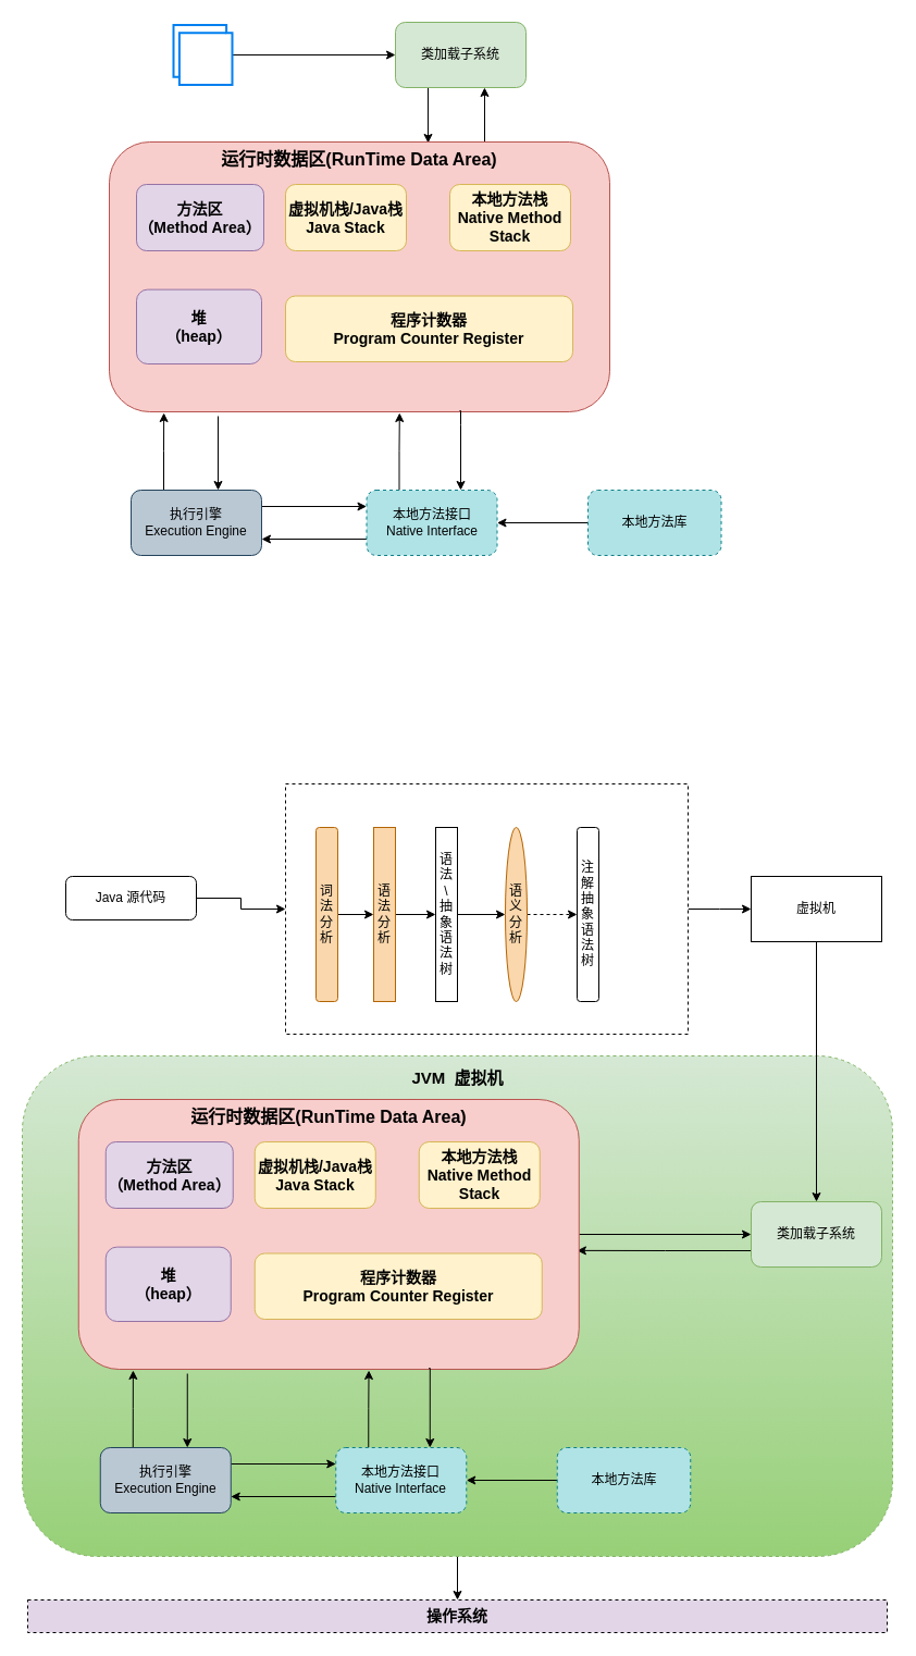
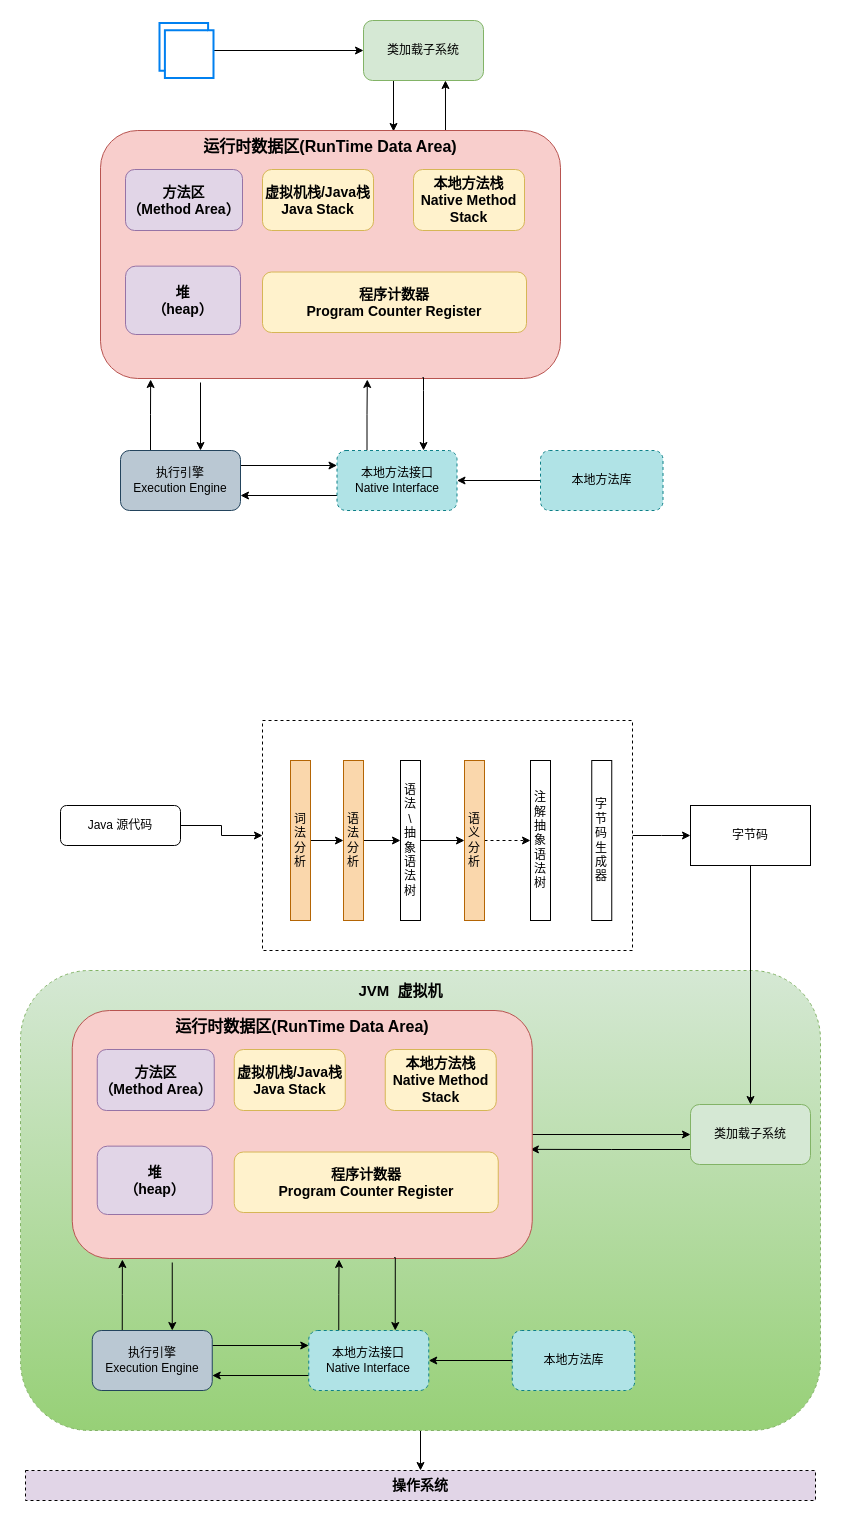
- <mxCell id="41" value="虚拟机" style="rounded=0;whiteSpace=wrap;html=1;" vertex="1" parent="1"><mxGeometry x="690" y="805" width="120" height="60" as="geometry" /></mxCell>
+ <mxCell id="41" value="字节码" style="rounded=0;whiteSpace=wrap;html=1;" vertex="1" parent="1"><mxGeometry x="690" y="805" width="120" height="60" as="geometry" /></mxCell>
- <mxCell id="31" value="词&lt;br&gt;法&lt;br&gt;分&lt;br&gt;析&lt;br&gt;" style="whiteSpace=wrap;html=1;fillColor=#fad7ac;strokeColor=#b46504;rounded=1;" vertex="1" parent="1"><mxGeometry x="290" y="760" width="20" height="160" as="geometry" /></mxCell>
+ <mxCell id="31" value="词&lt;br&gt;法&lt;br&gt;分&lt;br&gt;析&lt;br&gt;" style="rounded=0;whiteSpace=wrap;html=1;fillColor=#fad7ac;strokeColor=#b46504;" vertex="1" parent="1"><mxGeometry x="290" y="760" width="20" height="160" as="geometry" /></mxCell>
- <mxCell id="37" value="语义分析" style="ellipse;whiteSpace=wrap;html=1;fillColor=#fad7ac;strokeColor=#b46504;" vertex="1" parent="1"><mxGeometry x="464" y="760" width="20" height="160" as="geometry" /></mxCell>
+ <mxCell id="37" value="语义分析" style="rounded=0;whiteSpace=wrap;html=1;fillColor=#fad7ac;strokeColor=#b46504;" vertex="1" parent="1"><mxGeometry x="464" y="760" width="20" height="160" as="geometry" /></mxCell>
- <mxCell id="38" value="注解抽象语法树" style="whiteSpace=wrap;html=1;rounded=1;" vertex="1" parent="1"><mxGeometry x="530" y="760" width="20" height="160" as="geometry" /></mxCell>
+ <mxCell id="38" value="注解抽象语法树" style="rounded=0;whiteSpace=wrap;html=1;" vertex="1" parent="1"><mxGeometry x="530" y="760" width="20" height="160" as="geometry" /></mxCell>
+ <mxCell id="39" value="字节码生成器" style="rounded=0;whiteSpace=wrap;html=1;" vertex="1" parent="1"><mxGeometry x="591.25" y="760" width="20" height="160" as="geometry" /></mxCell>
- <mxCell id="62" value="&lt;b&gt;&lt;font style=&quot;font-size: 15px&quot;&gt;JVM&amp;nbsp; 虚拟机&lt;/font&gt;&lt;/b&gt;" style="text;html=1;strokeColor=none;fillColor=none;align=center;verticalAlign=middle;whiteSpace=wrap;rounded=0;dashed=1;" vertex="1" parent="1"><mxGeometry x="371.5" y="980" width="97" height="20" as="geometry" /></mxCell>
+ <mxCell id="62" value="&lt;b&gt;&lt;font style=&quot;font-size: 15px&quot;&gt;JVM&amp;nbsp; 虚拟机&lt;/font&gt;&lt;/b&gt;" style="text;html=1;strokeColor=none;fillColor=none;align=center;verticalAlign=middle;whiteSpace=wrap;rounded=0;dashed=1;" vertex="1" parent="1"><mxGeometry x="351.5" y="980" width="97" height="20" as="geometry" /></mxCell>
